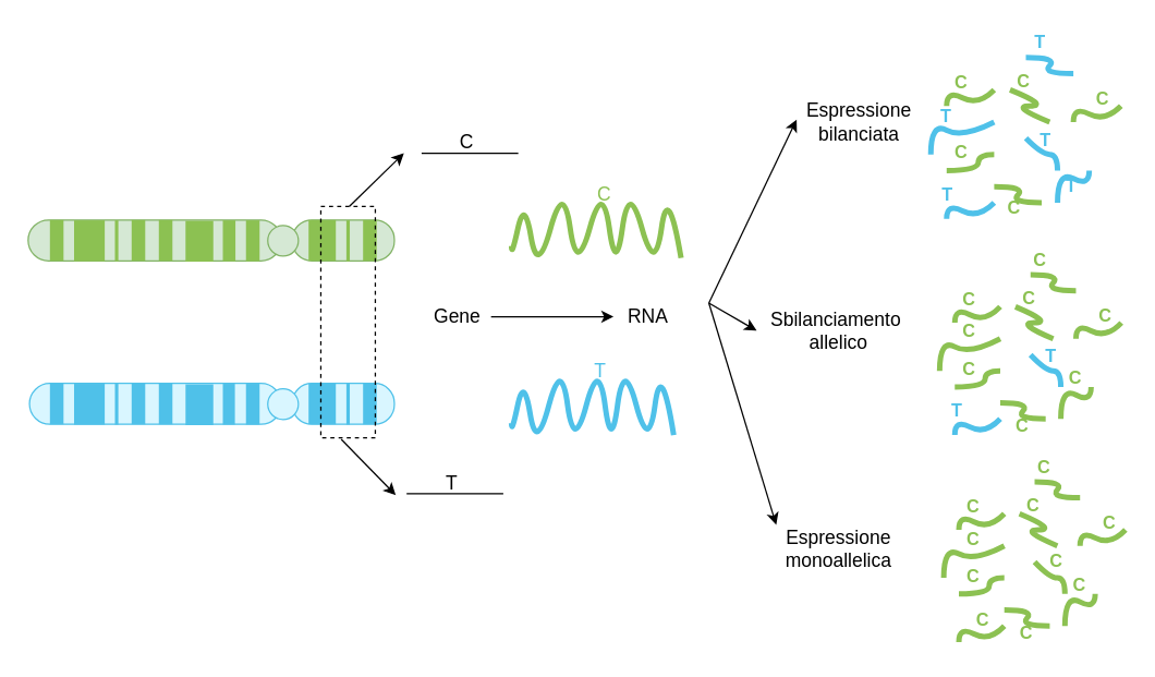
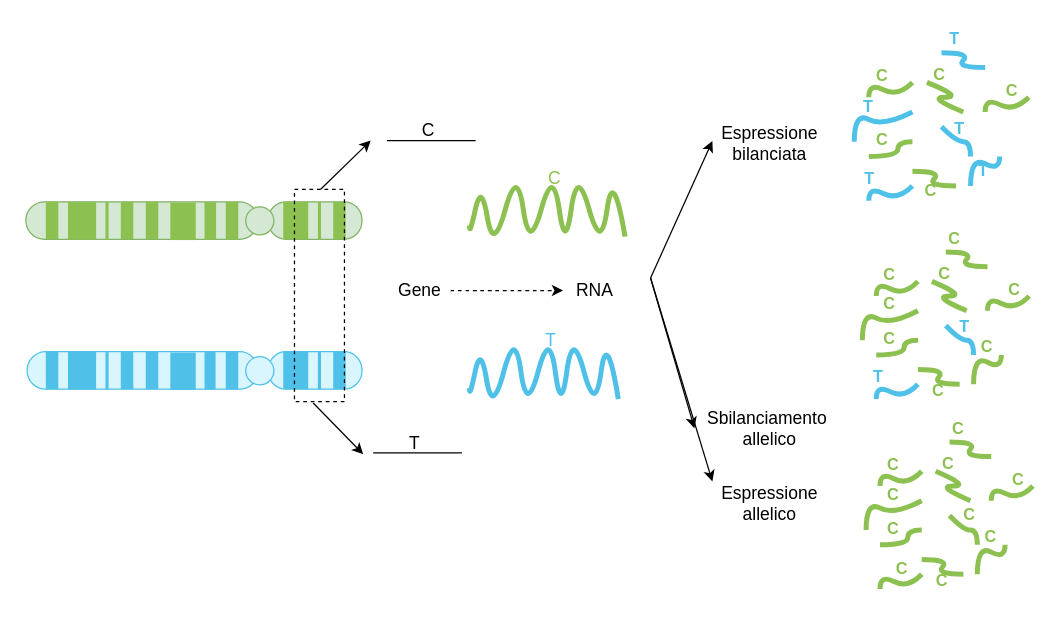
- <mxCell id="49" value="Espressione&lt;br&gt;bilanciata" style="text;html=1;align=center;verticalAlign=middle;resizable=0;points=[];autosize=1;strokeColor=none;fontSize=14;" vertex="1" parent="1"><mxGeometry x="585" y="69" width="90" height="40" as="geometry" /></mxCell>
+ <mxCell id="49" value="Espressione&lt;br&gt;bilanciata" style="text;html=1;align=center;verticalAlign=middle;resizable=0;points=[];autosize=1;strokeColor=none;fontSize=14;" vertex="1" parent="1"><mxGeometry x="570" y="94" width="90" height="40" as="geometry" /></mxCell>
- <mxCell id="40" style="edgeStyle=orthogonalEdgeStyle;curved=1;orthogonalLoop=1;jettySize=auto;html=1;strokeWidth=1;" edge="1" parent="1" source="41" target="42"><mxGeometry relative="1" as="geometry" /></mxCell>
+ <mxCell id="40" style="edgeStyle=orthogonalEdgeStyle;curved=1;orthogonalLoop=1;jettySize=auto;html=1;strokeWidth=1;dashed=1;" edge="1" parent="1" source="41" target="42"><mxGeometry relative="1" as="geometry" /></mxCell>
- <mxCell id="50" value="Sbilanciamento&amp;nbsp;&lt;br&gt;allelico" style="text;html=1;align=center;verticalAlign=middle;resizable=0;points=[];autosize=1;strokeColor=none;fontSize=14;" vertex="1" parent="1"><mxGeometry x="555" y="222" width="120" height="40" as="geometry" /></mxCell>
+ <mxCell id="50" value="Sbilanciamento&amp;nbsp;&lt;br&gt;allelico" style="text;html=1;align=center;verticalAlign=middle;resizable=0;points=[];autosize=1;strokeColor=none;fontSize=14;" vertex="1" parent="1"><mxGeometry x="555" y="322" width="120" height="40" as="geometry" /></mxCell>
- <mxCell id="51" value="Espressione &lt;br&gt;monoallelica" style="text;html=1;align=center;verticalAlign=middle;resizable=0;points=[];autosize=1;strokeColor=none;fontSize=14;" vertex="1" parent="1"><mxGeometry x="570" y="382" width="90" height="40" as="geometry" /></mxCell>
+ <mxCell id="51" value="Espressione &lt;br&gt;allelico" style="text;html=1;align=center;verticalAlign=middle;resizable=0;points=[];autosize=1;strokeColor=none;fontSize=14;" vertex="1" parent="1"><mxGeometry x="570" y="382" width="90" height="40" as="geometry" /></mxCell>
